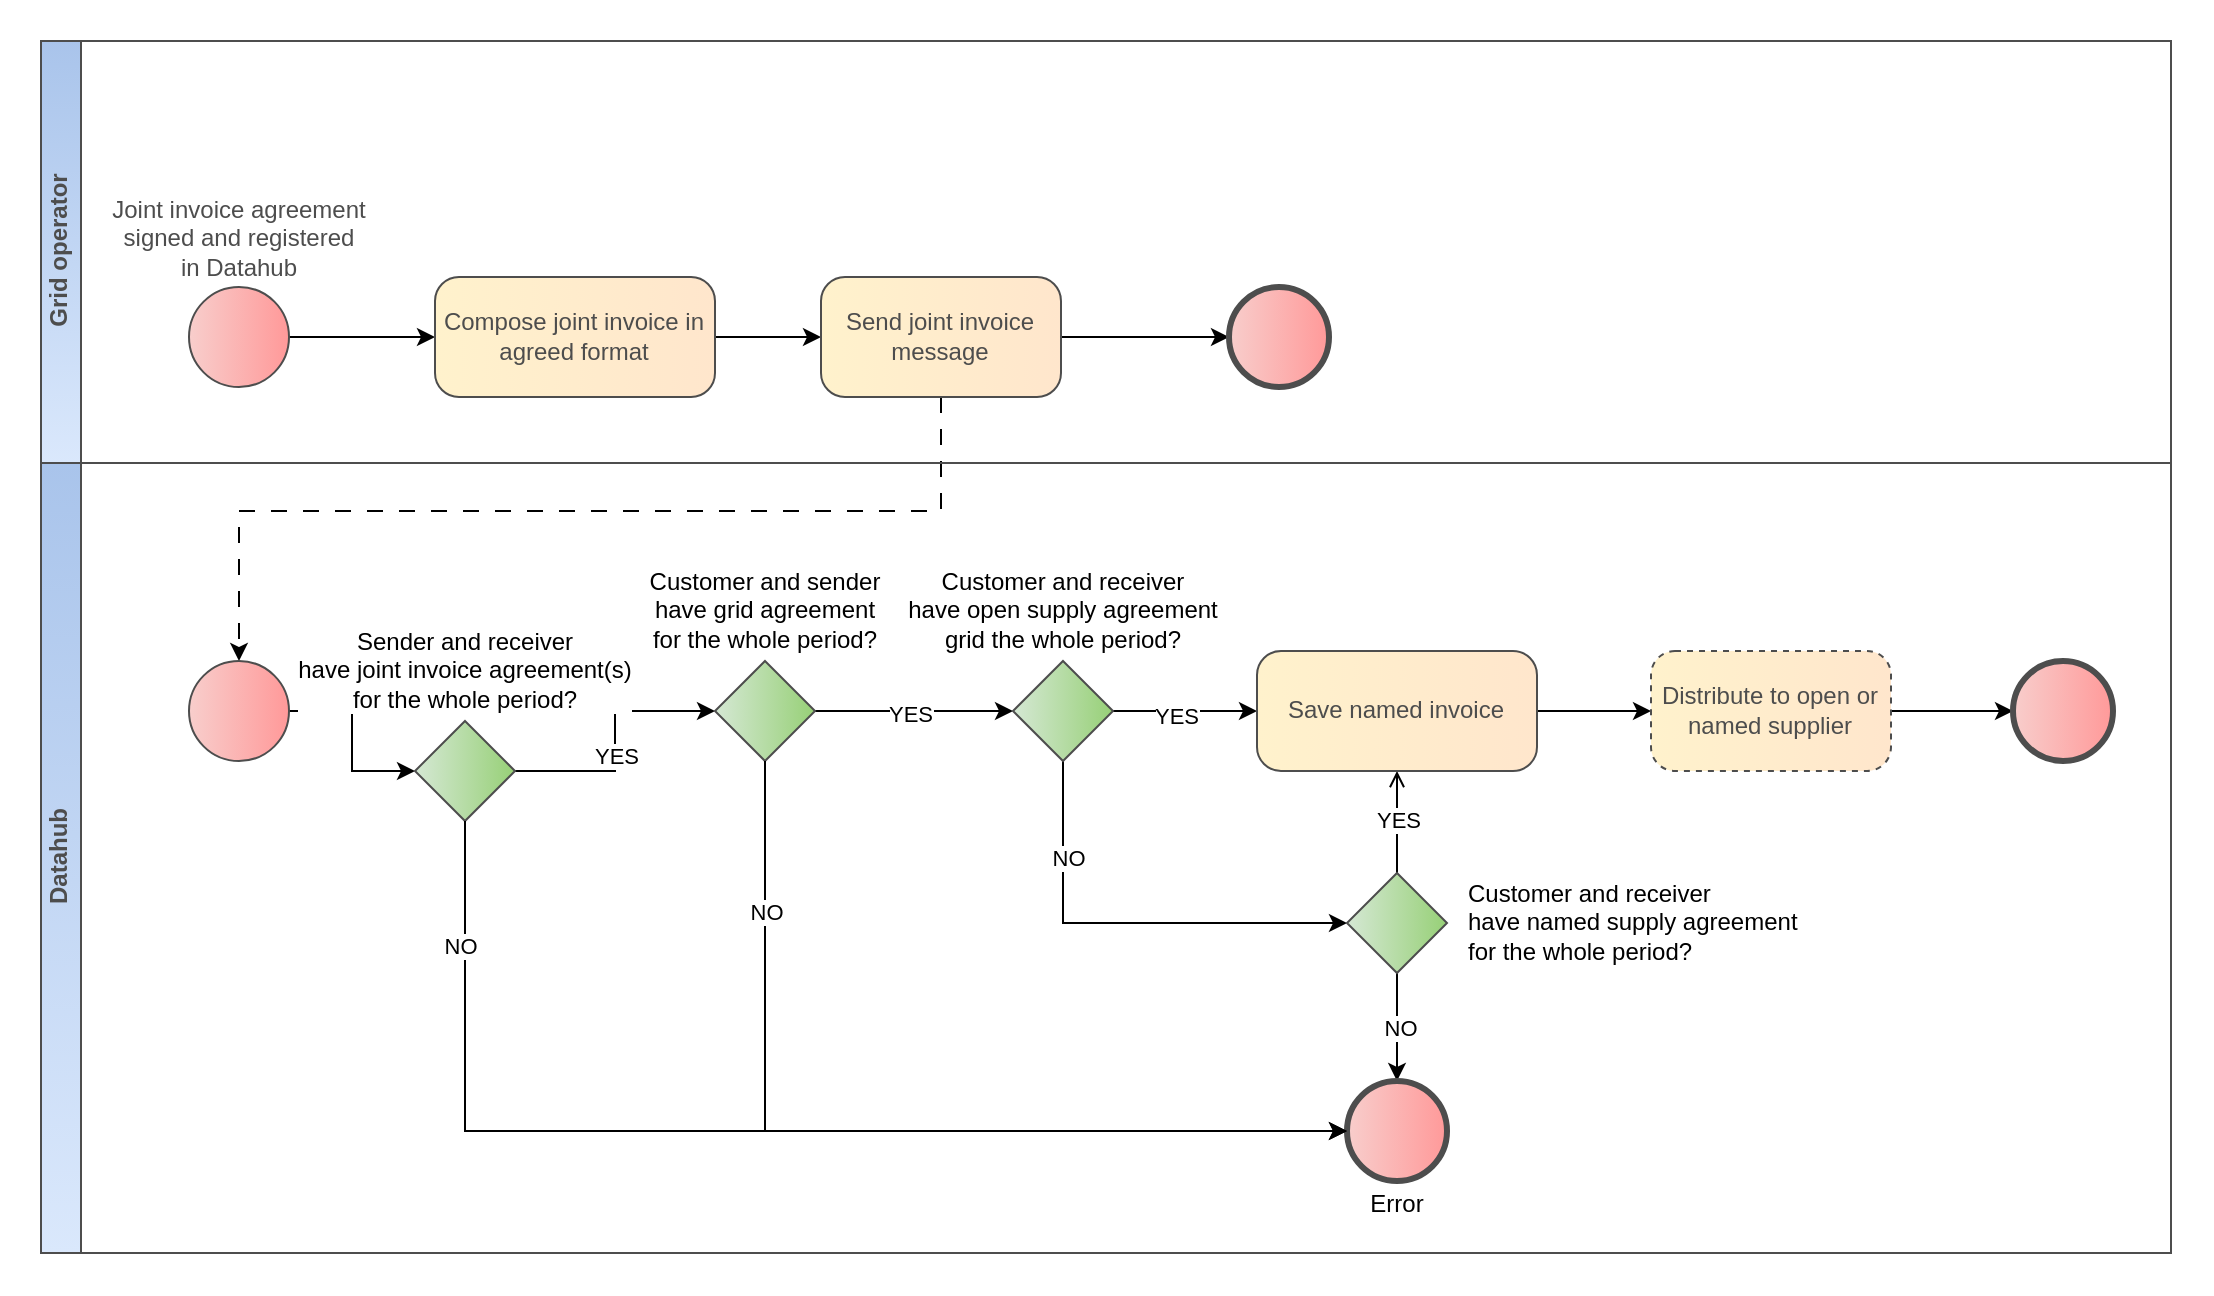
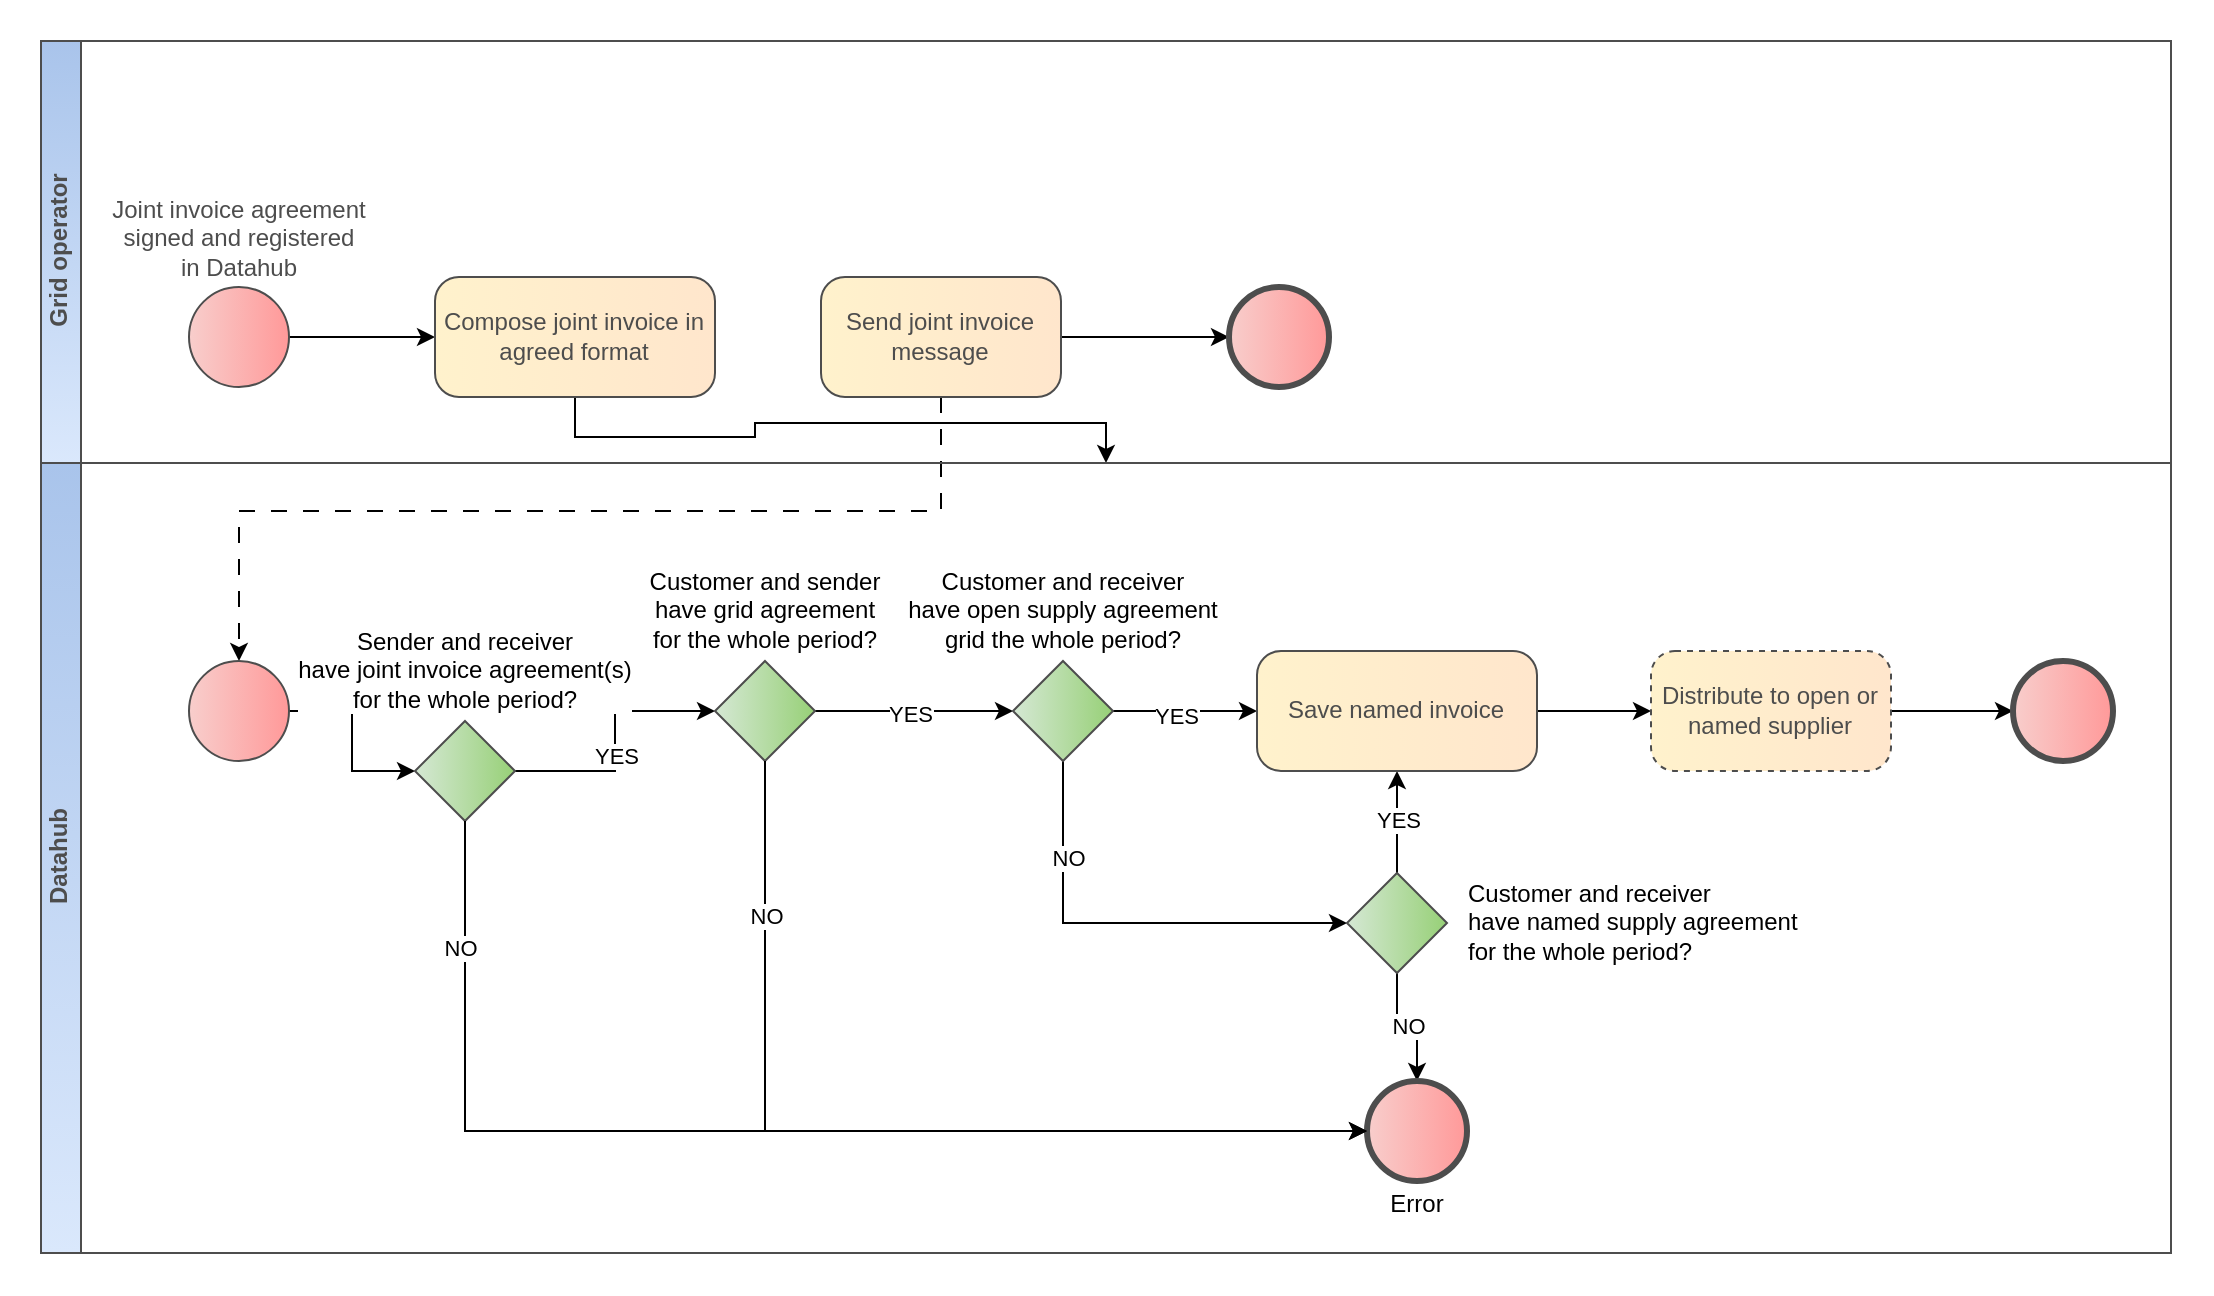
- <mxCell id="4" value="" style="edgeStyle=orthogonalEdgeStyle;rounded=0;orthogonalLoop=1;jettySize=auto;html=1;" edge="1" parent="1" source="5" target="8"><mxGeometry relative="1" as="geometry" /></mxCell>
+ <mxCell id="4" value="" style="edgeStyle=orthogonalEdgeStyle;rounded=0;orthogonalLoop=1;jettySize=auto;html=1;" edge="1" parent="1" source="5" target="39"><mxGeometry relative="1" as="geometry" /></mxCell>
- <mxCell id="23" style="edgeStyle=orthogonalEdgeStyle;rounded=0;orthogonalLoop=1;jettySize=auto;html=1;endArrow=open;" edge="1" parent="1" source="27" target="29"><mxGeometry relative="1" as="geometry" /></mxCell>
+ <mxCell id="23" style="edgeStyle=orthogonalEdgeStyle;rounded=0;orthogonalLoop=1;jettySize=auto;html=1;" edge="1" parent="1" source="27" target="29"><mxGeometry relative="1" as="geometry" /></mxCell>
- <mxCell id="30" value="Error" style="points=[[0.145,0.145,0],[0.5,0,0],[0.855,0.145,0],[1,0.5,0],[0.855,0.855,0],[0.5,1,0],[0.145,0.855,0],[0,0.5,0]];shape=mxgraph.bpmn.event;html=1;verticalLabelPosition=bottom;labelBackgroundColor=#ffffff;verticalAlign=top;align=center;perimeter=ellipsePerimeter;outlineConnect=0;aspect=fixed;outline=end;symbol=terminate2;fontFamily=Helvetica;fontSize=12;fontColor=#000000;fillColor=#f8cecc;strokeColor=#4D4D4D;rounded=1;shadow=0;strokeWidth=1;gradientColor=#FF9999;gradientDirection=east;spacing=0;spacingTop=0;spacingLeft=0;spacingBottom=0;labelPosition=center;" vertex="1" parent="1"><mxGeometry x="673" y="540" width="50" height="50" as="geometry" /></mxCell>
+ <mxCell id="30" value="Error" style="points=[[0.145,0.145,0],[0.5,0,0],[0.855,0.145,0],[1,0.5,0],[0.855,0.855,0],[0.5,1,0],[0.145,0.855,0],[0,0.5,0]];shape=mxgraph.bpmn.event;html=1;verticalLabelPosition=bottom;labelBackgroundColor=#ffffff;verticalAlign=top;align=center;perimeter=ellipsePerimeter;outlineConnect=0;aspect=fixed;outline=end;symbol=terminate2;fontFamily=Helvetica;fontSize=12;fontColor=#000000;fillColor=#f8cecc;strokeColor=#4D4D4D;rounded=1;shadow=0;strokeWidth=1;gradientColor=#FF9999;gradientDirection=east;spacing=0;spacingTop=0;spacingLeft=0;spacingBottom=0;labelPosition=center;" vertex="1" parent="1"><mxGeometry x="683" y="540" width="50" height="50" as="geometry" /></mxCell>
